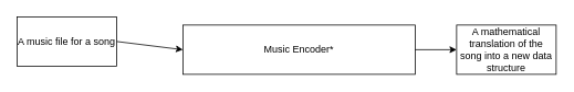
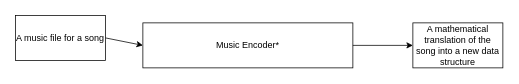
- <mxCell id="2" value="Music Encoder*" style="rounded=0;whiteSpace=wrap;html=1;" parent="1" vertex="1"><mxGeometry x="220" y="30" width="280" height="60" as="geometry" /></mxCell>
+ <mxCell id="2" value="Music Encoder*" style="rounded=0;whiteSpace=wrap;html=1;" parent="1" vertex="1"><mxGeometry x="190" y="30" width="280" height="60" as="geometry" /></mxCell>
